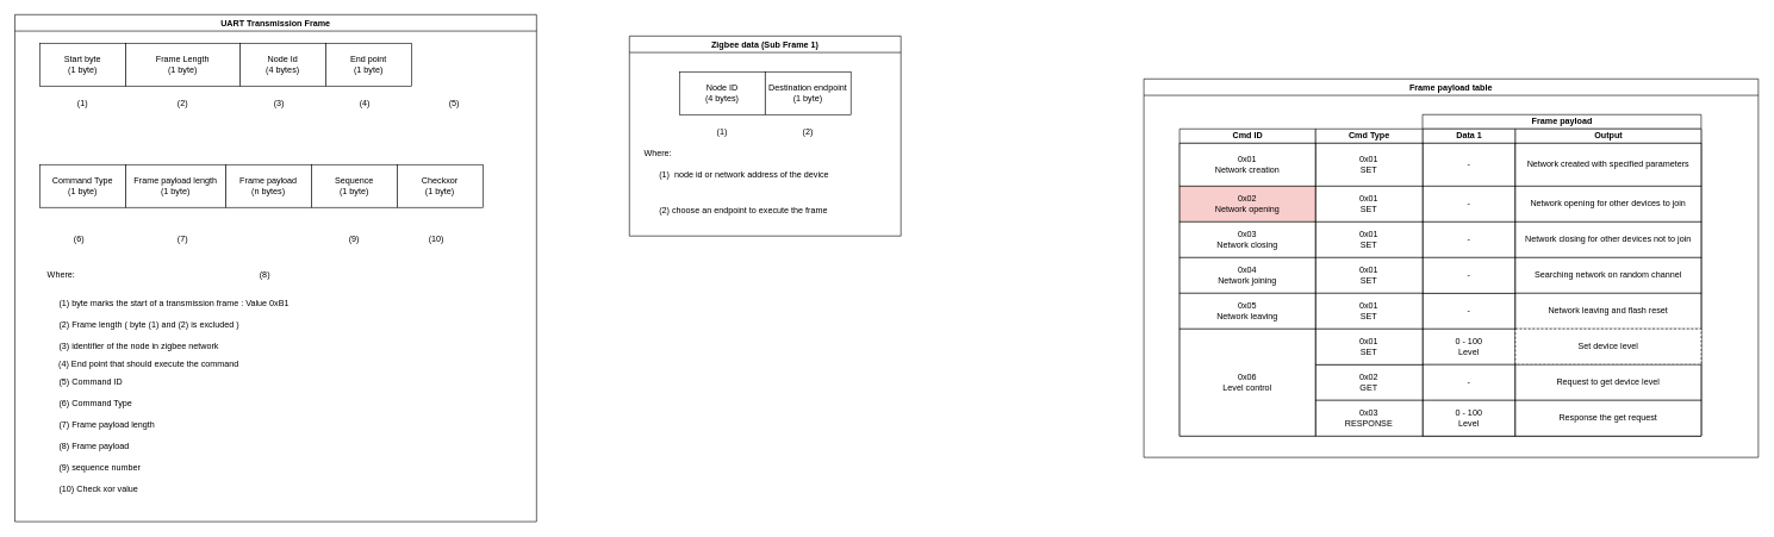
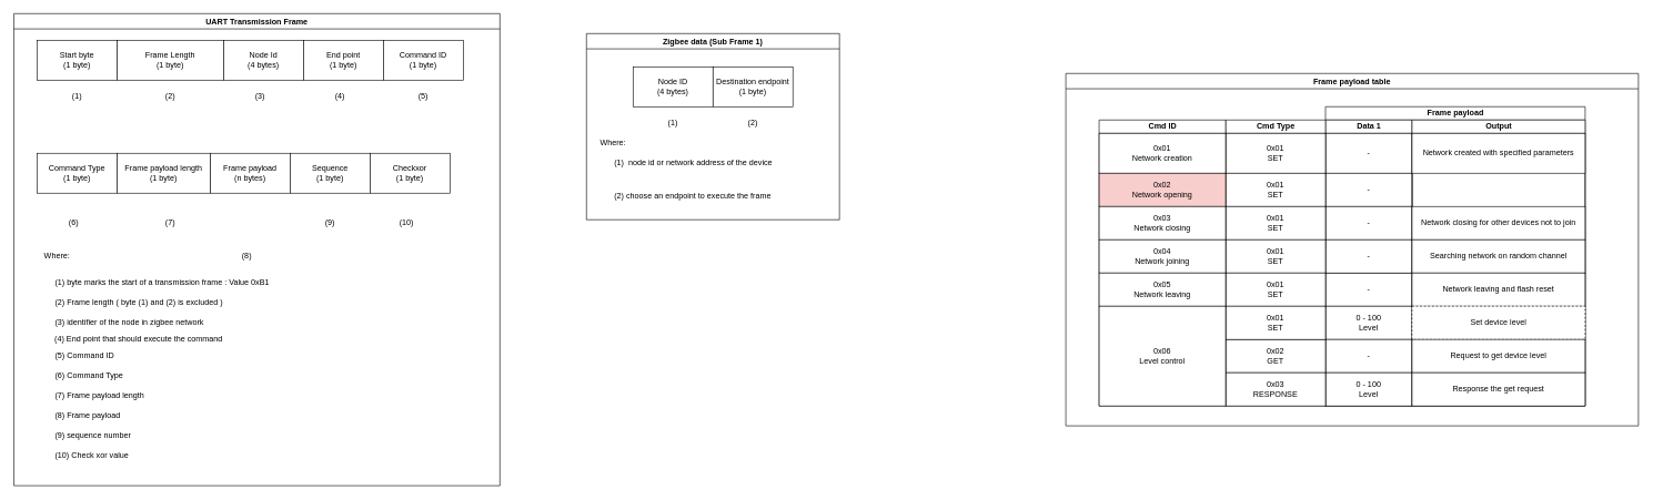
+ <mxCell id="31" value="Command ID&lt;br&gt;(1 byte)" style="rounded=0;whiteSpace=wrap;html=1;" vertex="1" parent="2"><mxGeometry x="555" y="40" width="120" height="60" as="geometry" /></mxCell>
- <mxCell id="55" value="Network opening for other devices to join" style="rounded=0;whiteSpace=wrap;html=1;align=center;" parent="53" vertex="1"><mxGeometry y="80" width="260" height="50" as="geometry" /></mxCell>
